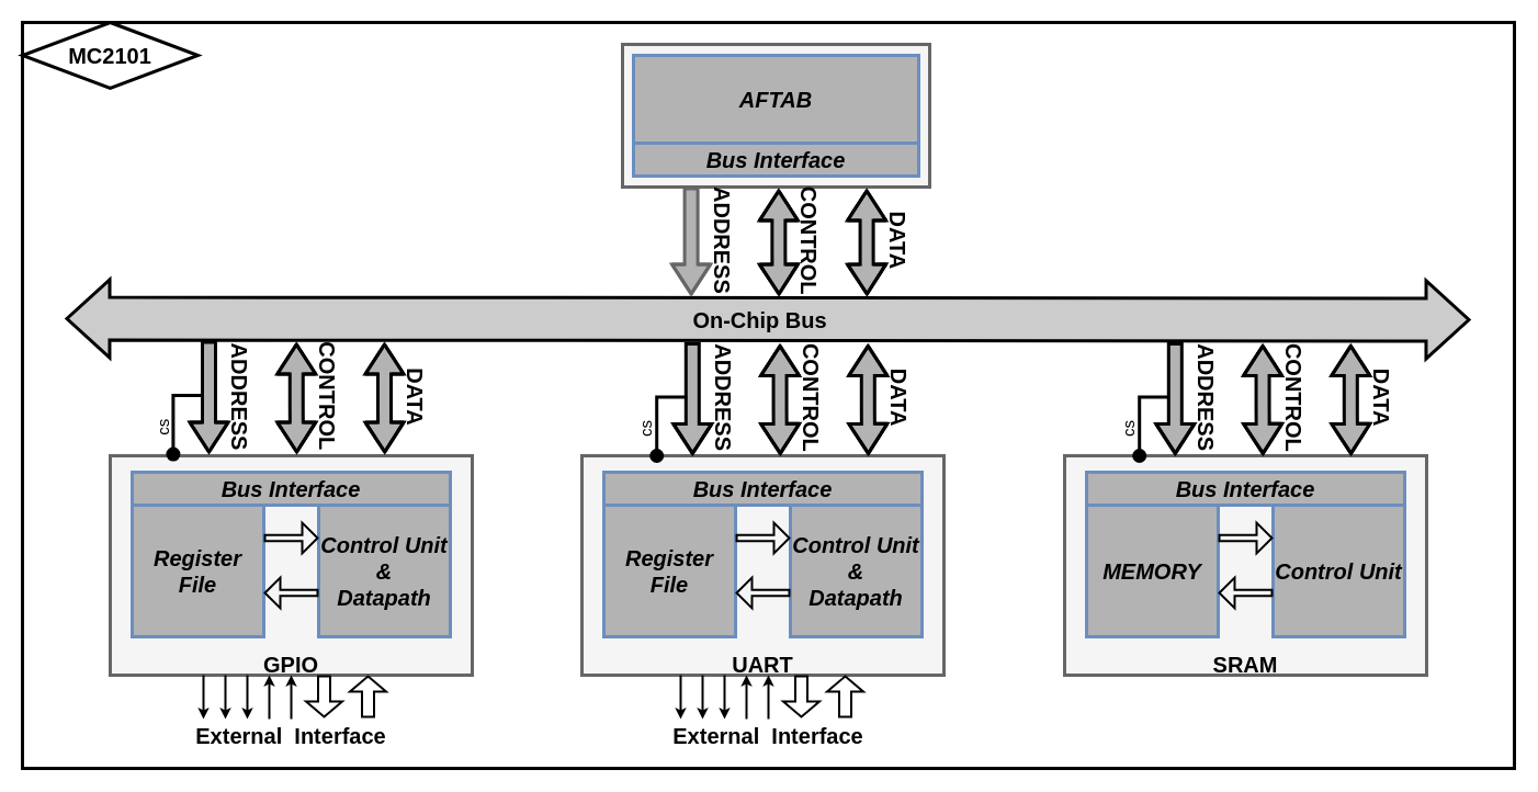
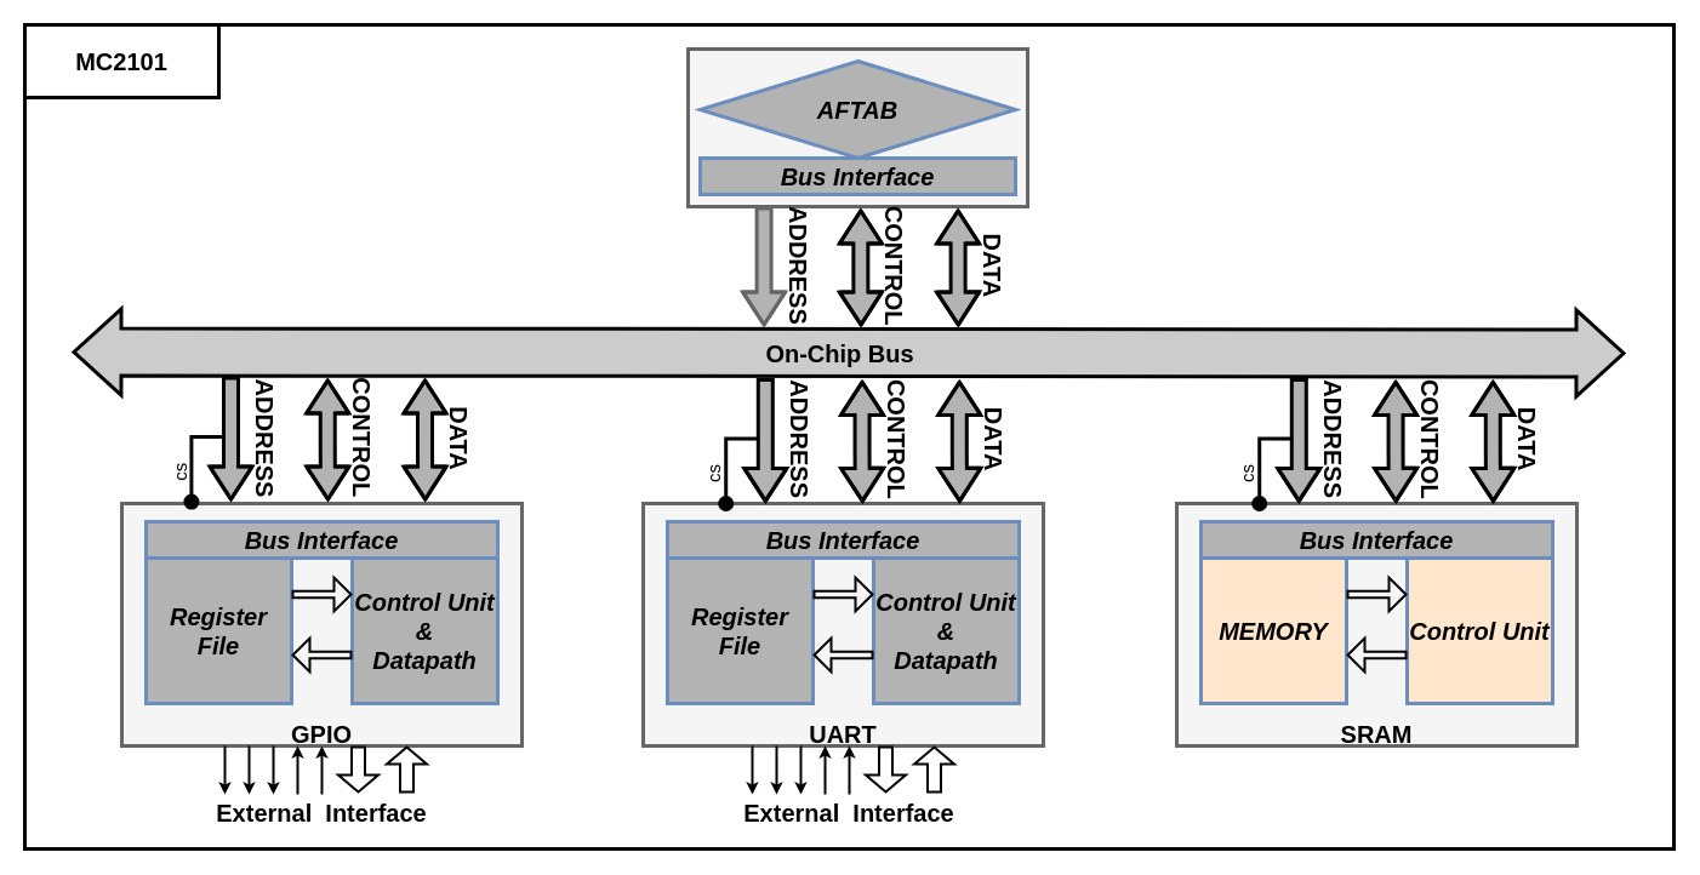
- <mxCell id="59" value="&lt;b&gt;MC2101&lt;/b&gt;" style="rhombus;whiteSpace=wrap;html=1;labelBackgroundColor=none;strokeColor=#000000;strokeWidth=3;fontSize=20;fillColor=none;" parent="1" vertex="1"><mxGeometry x="20" y="20" width="160" height="60" as="geometry" /></mxCell>
+ <mxCell id="59" value="&lt;b&gt;MC2101&lt;/b&gt;" style="rounded=0;whiteSpace=wrap;html=1;labelBackgroundColor=none;strokeColor=#000000;strokeWidth=3;fontSize=20;fillColor=none;" parent="1" vertex="1"><mxGeometry x="20" y="20" width="160" height="60" as="geometry" /></mxCell>
- <mxCell id="43" value="&lt;font style=&quot;font-size: 20px;&quot;&gt;&lt;b&gt;&lt;i&gt;AFTAB&lt;/i&gt;&lt;/b&gt;&lt;/font&gt;" style="rounded=0;whiteSpace=wrap;html=1;labelBackgroundColor=none;strokeColor=#6c8ebf;strokeWidth=3;fontSize=14;fillColor=#B3B3B3;" parent="1" vertex="1"><mxGeometry x="577" y="50" width="260" height="80" as="geometry" /></mxCell>
+ <mxCell id="43" value="&lt;font style=&quot;font-size: 20px;&quot;&gt;&lt;b&gt;&lt;i&gt;AFTAB&lt;/i&gt;&lt;/b&gt;&lt;/font&gt;" style="rhombus;whiteSpace=wrap;html=1;labelBackgroundColor=none;strokeColor=#6c8ebf;strokeWidth=3;fontSize=14;fillColor=#B3B3B3;" parent="1" vertex="1"><mxGeometry x="577" y="50" width="260" height="80" as="geometry" /></mxCell>
- <mxCell id="46" value="&lt;font style=&quot;font-size: 20px;&quot;&gt;&lt;i&gt;&lt;b&gt;MEMORY&lt;/b&gt;&lt;/i&gt;&lt;/font&gt;" style="rounded=0;whiteSpace=wrap;html=1;labelBackgroundColor=none;strokeColor=#6c8ebf;strokeWidth=3;fontSize=14;fillColor=#B3B3B3;" parent="1" vertex="1"><mxGeometry x="990" y="460" width="120" height="120" as="geometry" /></mxCell>
+ <mxCell id="46" value="&lt;font style=&quot;font-size: 20px;&quot;&gt;&lt;i&gt;&lt;b&gt;MEMORY&lt;/b&gt;&lt;/i&gt;&lt;/font&gt;" style="rounded=0;whiteSpace=wrap;html=1;labelBackgroundColor=none;strokeColor=#6c8ebf;strokeWidth=3;fontSize=14;fillColor=#ffe6cc;" parent="1" vertex="1"><mxGeometry x="990" y="460" width="120" height="120" as="geometry" /></mxCell>
- <mxCell id="47" value="&lt;span style=&quot;font-size: 20px;&quot;&gt;&lt;b&gt;&lt;i&gt;Control Unit&lt;/i&gt;&lt;/b&gt;&lt;/span&gt;" style="rounded=0;whiteSpace=wrap;html=1;labelBackgroundColor=none;strokeColor=#6c8ebf;strokeWidth=3;fontSize=14;fillColor=#B3B3B3;" parent="1" vertex="1"><mxGeometry x="1160" y="460" width="120" height="120" as="geometry" /></mxCell>
+ <mxCell id="47" value="&lt;span style=&quot;font-size: 20px;&quot;&gt;&lt;b&gt;&lt;i&gt;Control Unit&lt;/i&gt;&lt;/b&gt;&lt;/span&gt;" style="rounded=0;whiteSpace=wrap;html=1;labelBackgroundColor=none;strokeColor=#6c8ebf;strokeWidth=3;fontSize=14;fillColor=#ffe6cc;" parent="1" vertex="1"><mxGeometry x="1160" y="460" width="120" height="120" as="geometry" /></mxCell>
